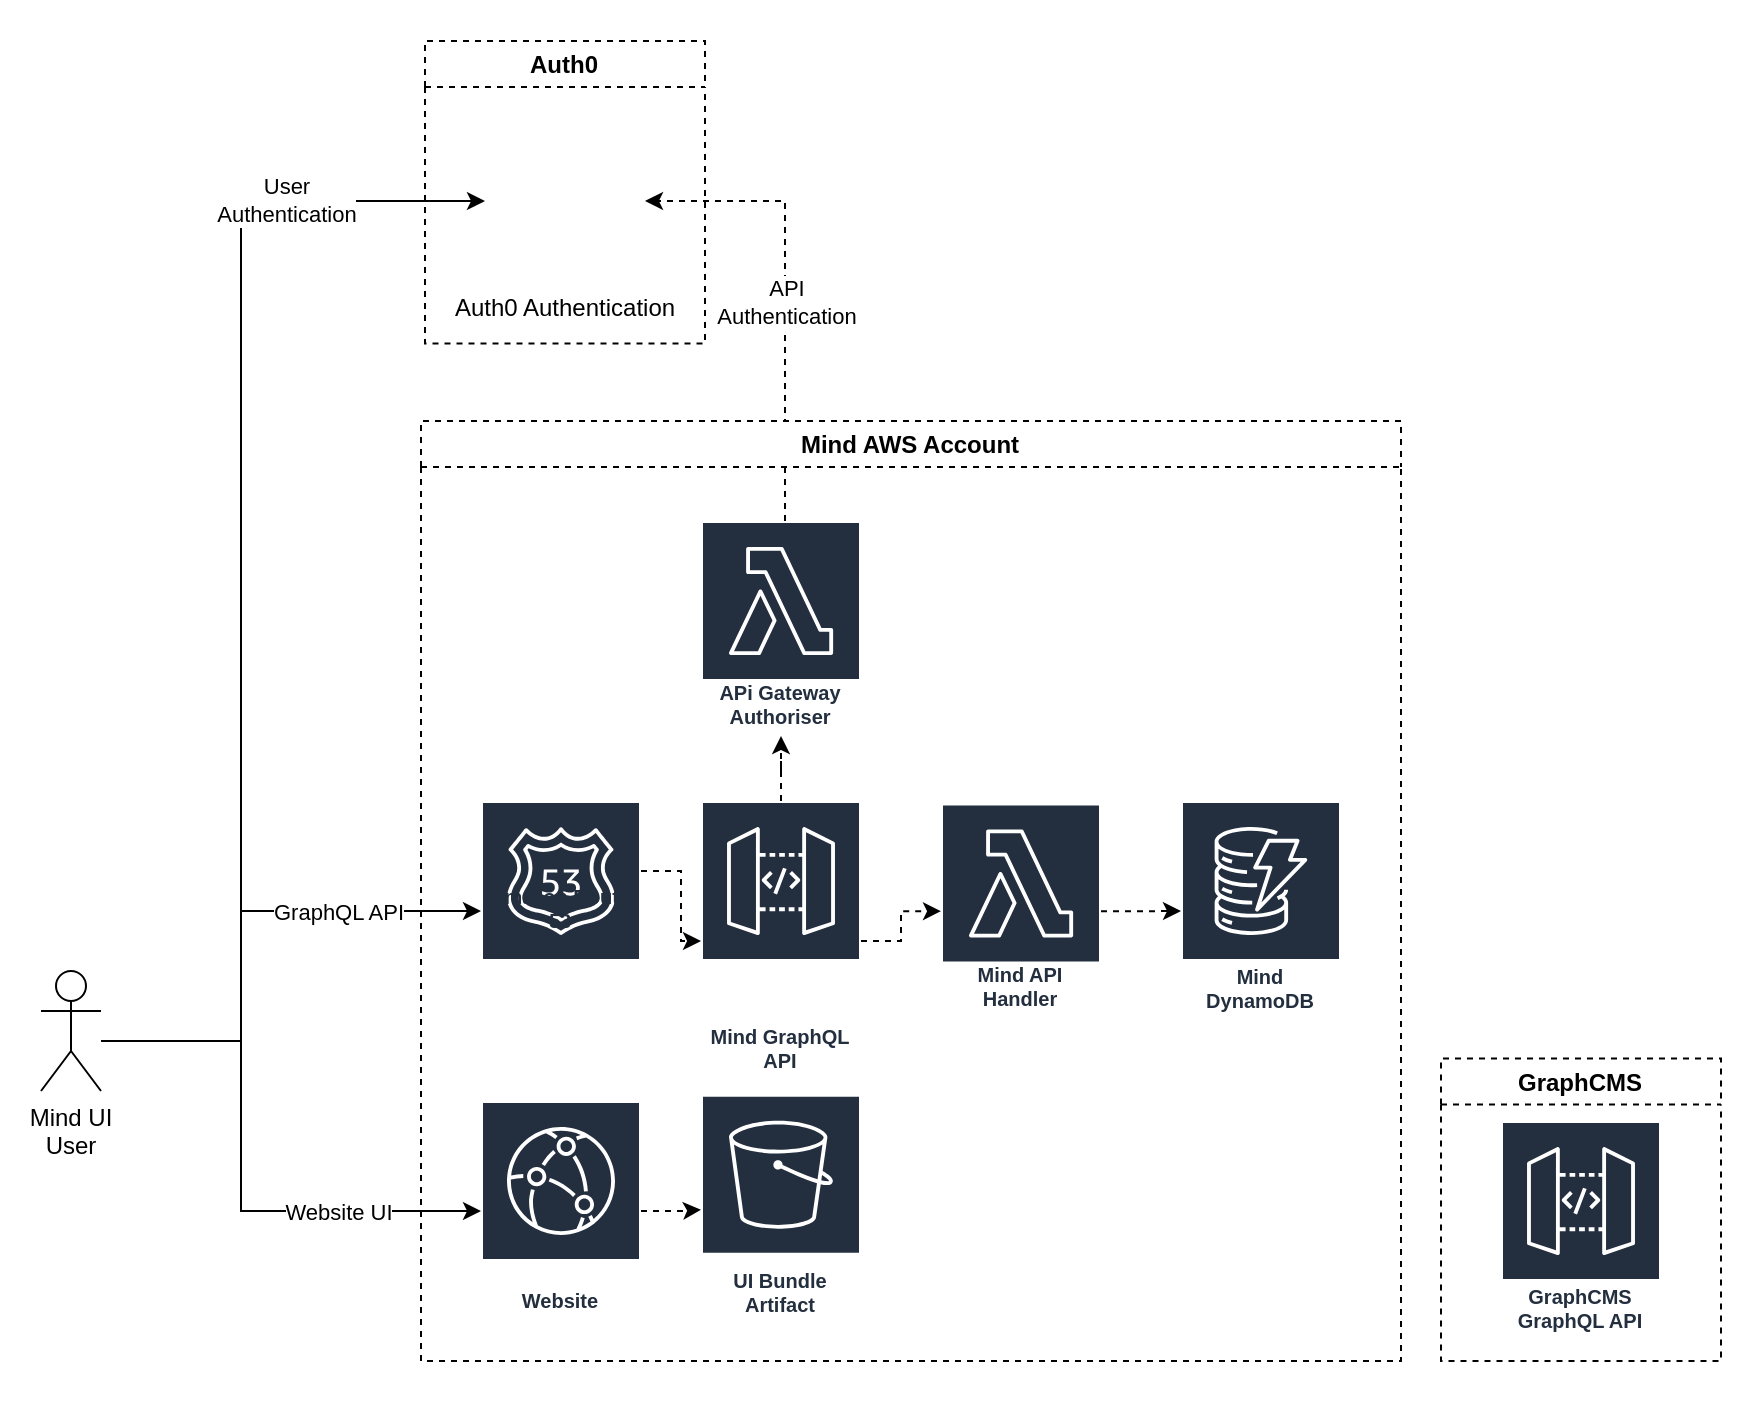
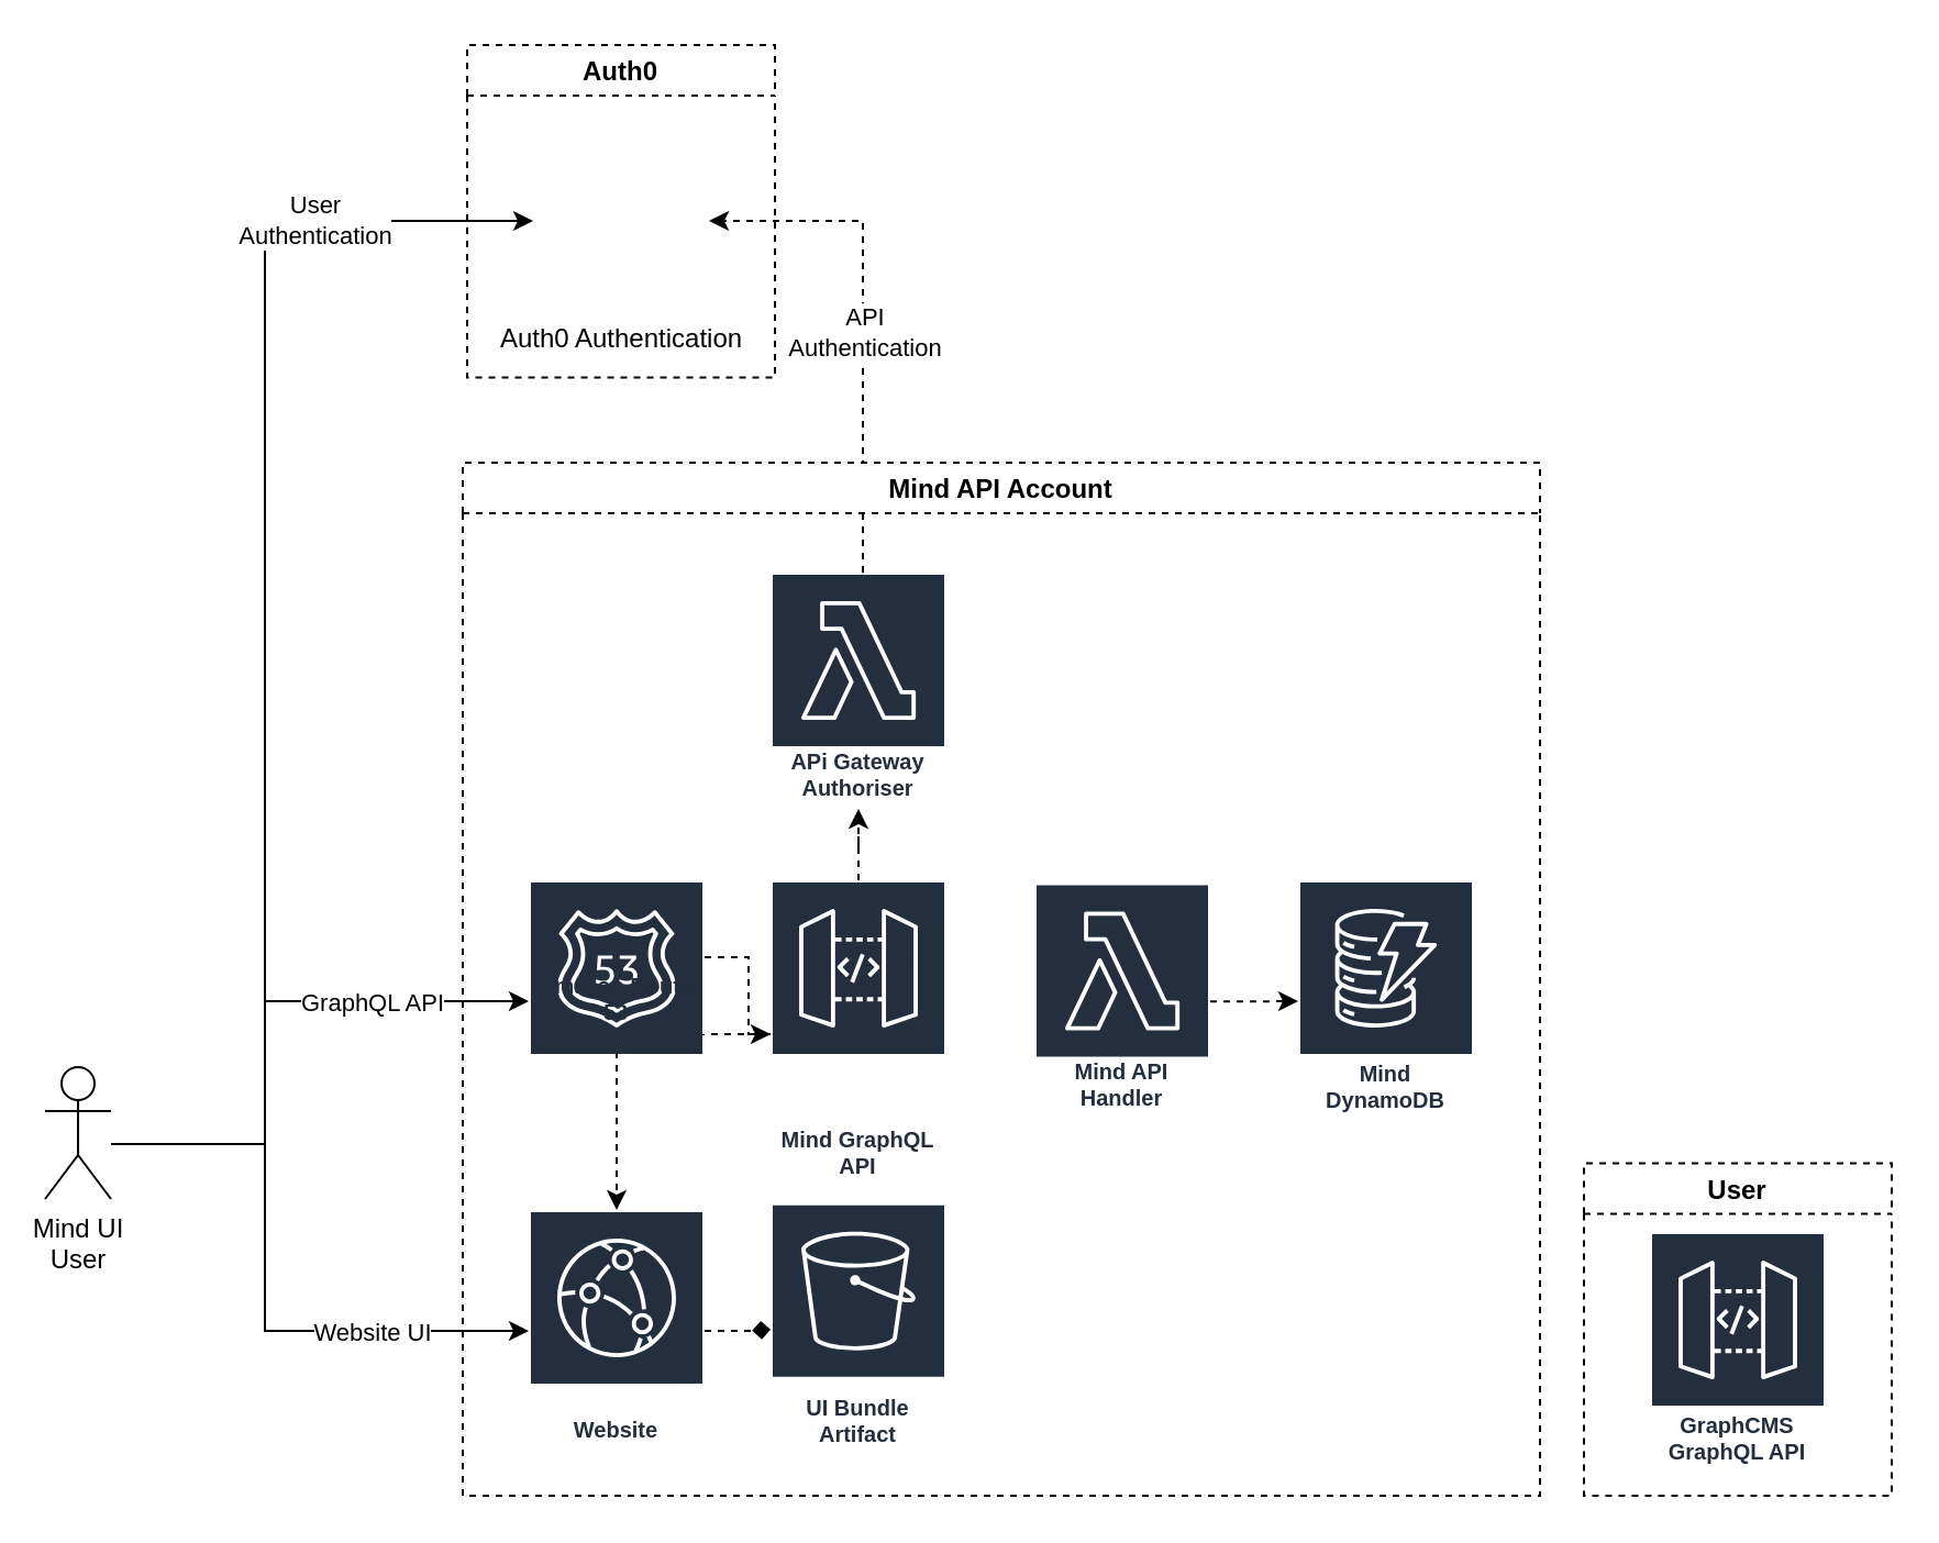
- <mxCell id="20" value="Mind AWS Account" style="swimlane;dashed=1;" vertex="1" parent="1"><mxGeometry x="210" y="210" width="490" height="470" as="geometry" /></mxCell>
+ <mxCell id="20" value="Mind API Account" style="swimlane;dashed=1;" vertex="1" parent="1"><mxGeometry x="210" y="210" width="490" height="470" as="geometry" /></mxCell>
- <mxCell id="2" style="edgeStyle=orthogonalEdgeStyle;rounded=0;orthogonalLoop=1;jettySize=auto;html=1;dashed=1;" edge="1" parent="1" source="6" target="8"><mxGeometry relative="1" as="geometry" /></mxCell>
+ <mxCell id="2" style="edgeStyle=orthogonalEdgeStyle;rounded=0;orthogonalLoop=1;jettySize=auto;html=1;dashed=1;" edge="1" parent="1" source="6" target="25"><mxGeometry relative="1" as="geometry" /></mxCell>
- <mxCell id="23" value="GraphCMS" style="swimlane;dashed=1;" vertex="1" parent="1"><mxGeometry x="720" y="528.75" width="140" height="151.25" as="geometry" /></mxCell>
+ <mxCell id="23" value="User" style="swimlane;dashed=1;" vertex="1" parent="1"><mxGeometry x="720" y="528.75" width="140" height="151.25" as="geometry" /></mxCell>
- <mxCell id="24" style="edgeStyle=orthogonalEdgeStyle;rounded=0;orthogonalLoop=1;jettySize=auto;html=1;dashed=1;" edge="1" parent="1" source="25" target="21"><mxGeometry relative="1" as="geometry" /></mxCell>
+ <mxCell id="24" style="edgeStyle=orthogonalEdgeStyle;rounded=0;orthogonalLoop=1;jettySize=auto;html=1;dashed=1;endArrow=diamond;" edge="1" parent="1" source="25" target="21"><mxGeometry relative="1" as="geometry" /></mxCell>
